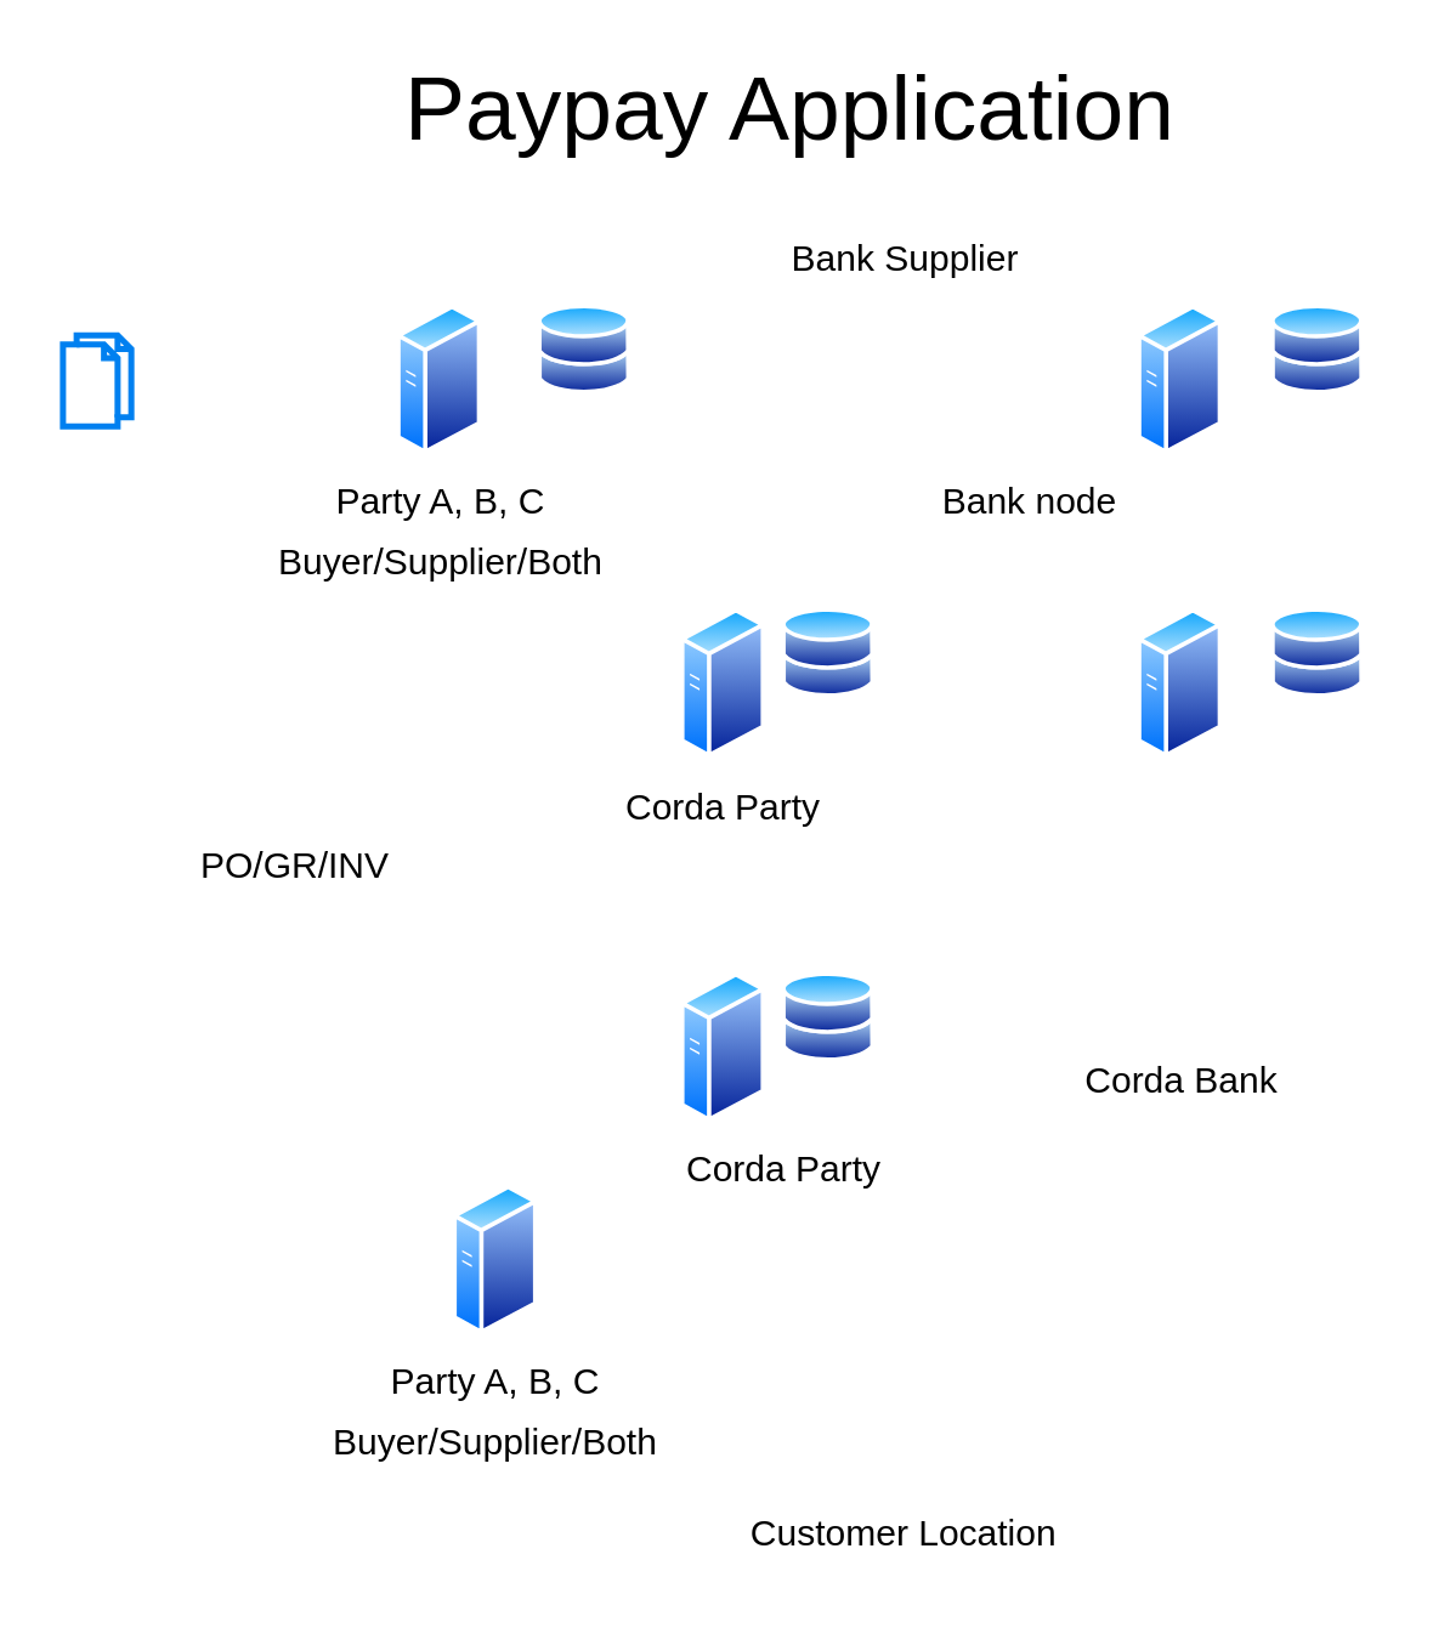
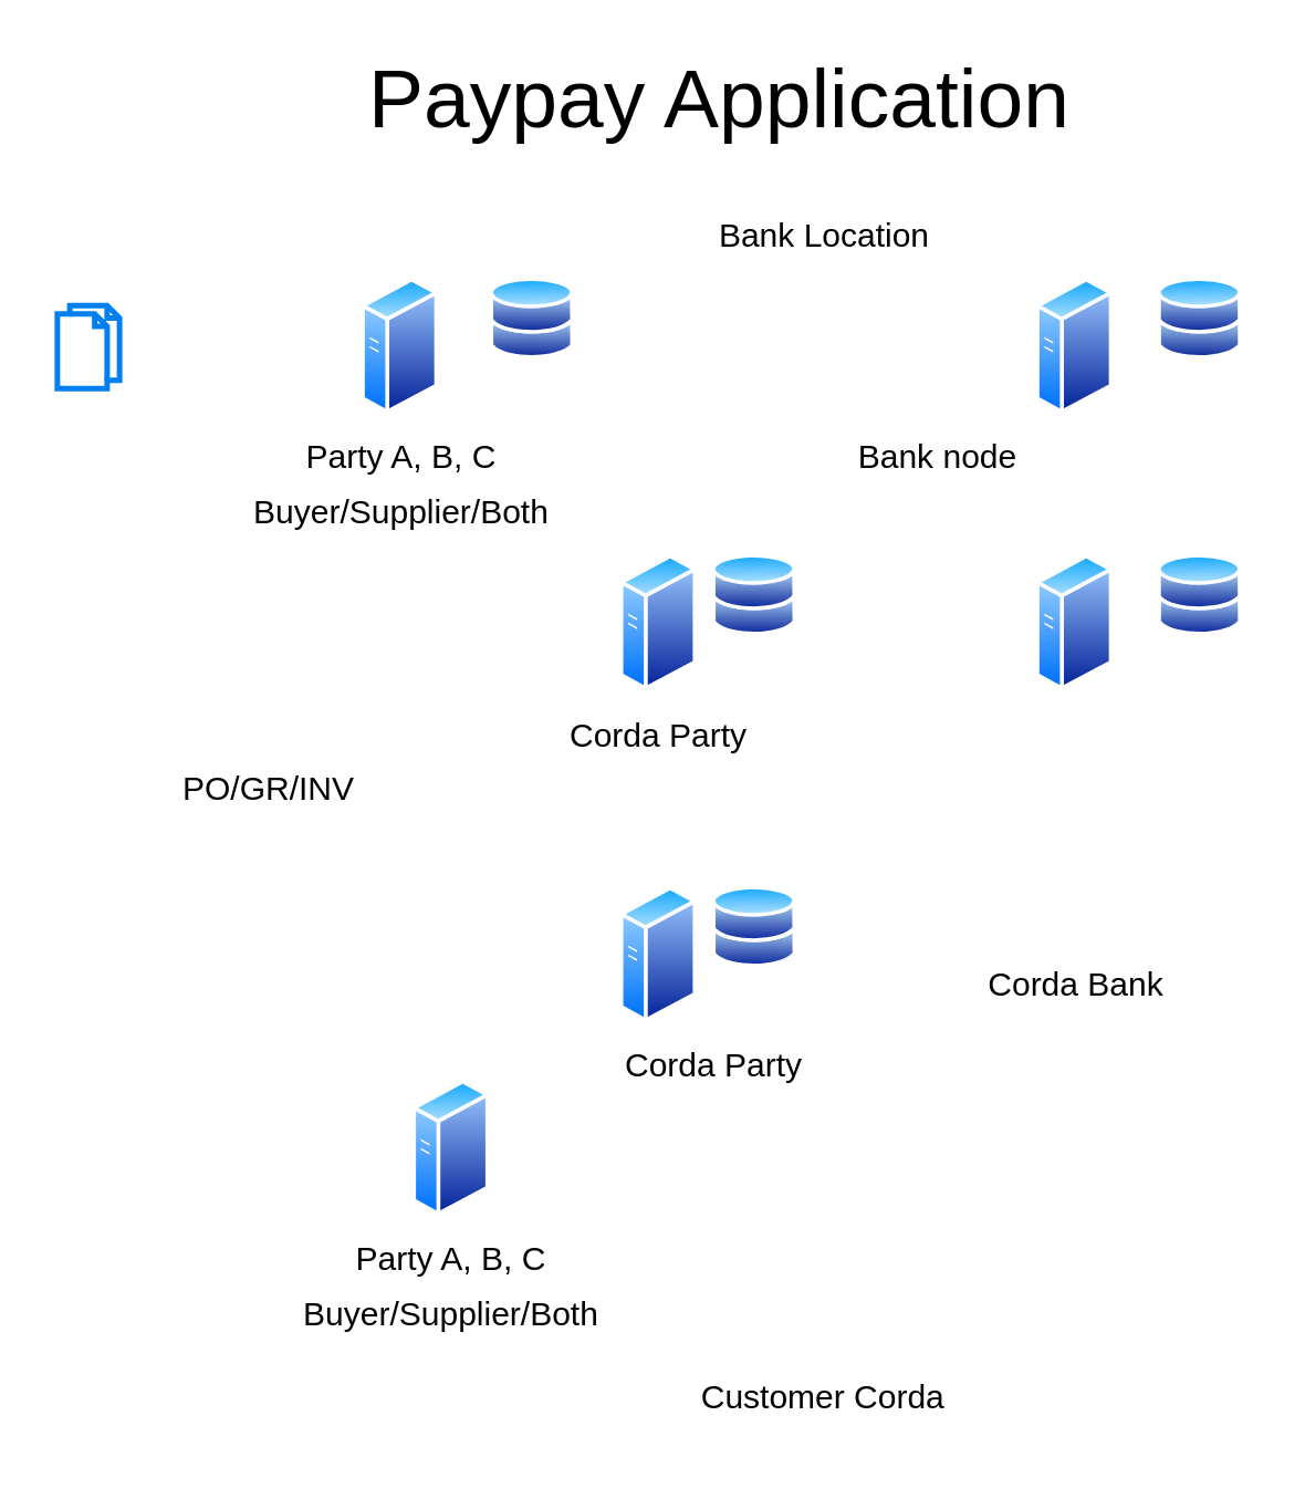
- <mxCell id="9" value="Bank Supplier" style="text;html=1;strokeColor=none;fillColor=none;align=center;verticalAlign=middle;whiteSpace=wrap;rounded=0;" vertex="1" parent="1"><mxGeometry x="250" y="70" width="96" height="30" as="geometry" /></mxCell>
+ <mxCell id="9" value="Bank Location" style="text;html=1;strokeColor=none;fillColor=none;align=center;verticalAlign=middle;whiteSpace=wrap;rounded=0;" vertex="1" parent="1"><mxGeometry x="250" y="70" width="96" height="30" as="geometry" /></mxCell>
- <mxCell id="11" value="Customer Location" style="text;html=1;strokeColor=none;fillColor=none;align=center;verticalAlign=middle;whiteSpace=wrap;rounded=0;" vertex="1" parent="1"><mxGeometry x="235.5" y="490" width="123" height="30" as="geometry" /></mxCell>
+ <mxCell id="11" value="Customer Corda" style="text;html=1;strokeColor=none;fillColor=none;align=center;verticalAlign=middle;whiteSpace=wrap;rounded=0;" vertex="1" parent="1"><mxGeometry x="235.5" y="490" width="123" height="30" as="geometry" /></mxCell>
